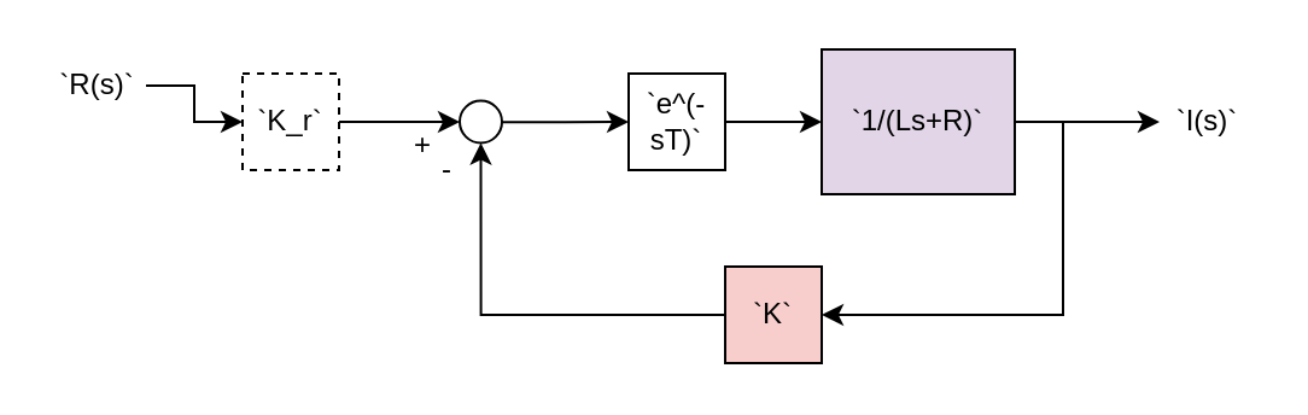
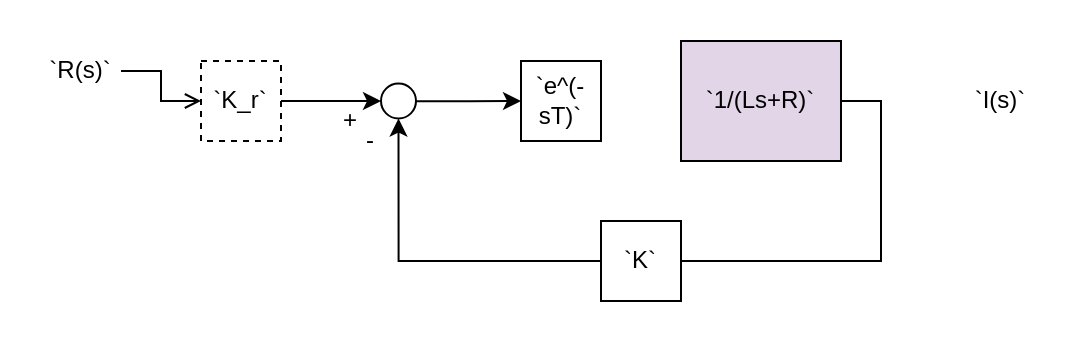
- <mxCell id="14" style="edgeStyle=orthogonalEdgeStyle;rounded=0;orthogonalLoop=1;jettySize=auto;html=1;entryX=0;entryY=0.5;entryDx=0;entryDy=0;" parent="1" source="15" target="13" edge="1"><mxGeometry relative="1" as="geometry" /></mxCell>
+ <mxCell id="14" style="edgeStyle=orthogonalEdgeStyle;rounded=0;orthogonalLoop=1;jettySize=auto;html=1;entryX=0;entryY=0.5;entryDx=0;entryDy=0;endArrow=open;" parent="1" source="15" target="13" edge="1"><mxGeometry relative="1" as="geometry" /></mxCell>
- <mxCell id="5" style="edgeStyle=orthogonalEdgeStyle;rounded=0;orthogonalLoop=1;jettySize=auto;html=1;entryX=0;entryY=0.5;entryDx=0;entryDy=0;" parent="1" source="6" target="4" edge="1"><mxGeometry relative="1" as="geometry" /></mxCell>
- <mxCell id="2" style="edgeStyle=orthogonalEdgeStyle;rounded=0;orthogonalLoop=1;jettySize=auto;html=1;" parent="1" source="4" target="9" edge="1"><mxGeometry relative="1" as="geometry" /></mxCell>
- <mxCell id="11" value="`K`" style="rounded=0;whiteSpace=wrap;html=1;fontSize=12;fontFamily=Helvetica;fillColor=#f8cecc;" parent="1" vertex="1"><mxGeometry x="300" y="110" width="40" height="40" as="geometry" /></mxCell>
+ <mxCell id="11" value="`K`" style="rounded=0;whiteSpace=wrap;html=1;fontSize=12;fontFamily=Helvetica;" parent="1" vertex="1"><mxGeometry x="300" y="110" width="40" height="40" as="geometry" /></mxCell>
- <mxCell id="3" style="edgeStyle=orthogonalEdgeStyle;rounded=0;orthogonalLoop=1;jettySize=auto;html=1;exitX=1;exitY=0.5;exitDx=0;exitDy=0;entryX=1;entryY=0.5;entryDx=0;entryDy=0;" parent="1" source="4" target="11" edge="1"><mxGeometry relative="1" as="geometry" /></mxCell>
+ <mxCell id="3" style="edgeStyle=orthogonalEdgeStyle;rounded=0;orthogonalLoop=1;jettySize=auto;html=1;exitX=1;exitY=0.5;exitDx=0;exitDy=0;entryX=1;entryY=0.5;entryDx=0;entryDy=0;endArrow=none;" parent="1" source="4" target="11" edge="1"><mxGeometry relative="1" as="geometry" /></mxCell>
